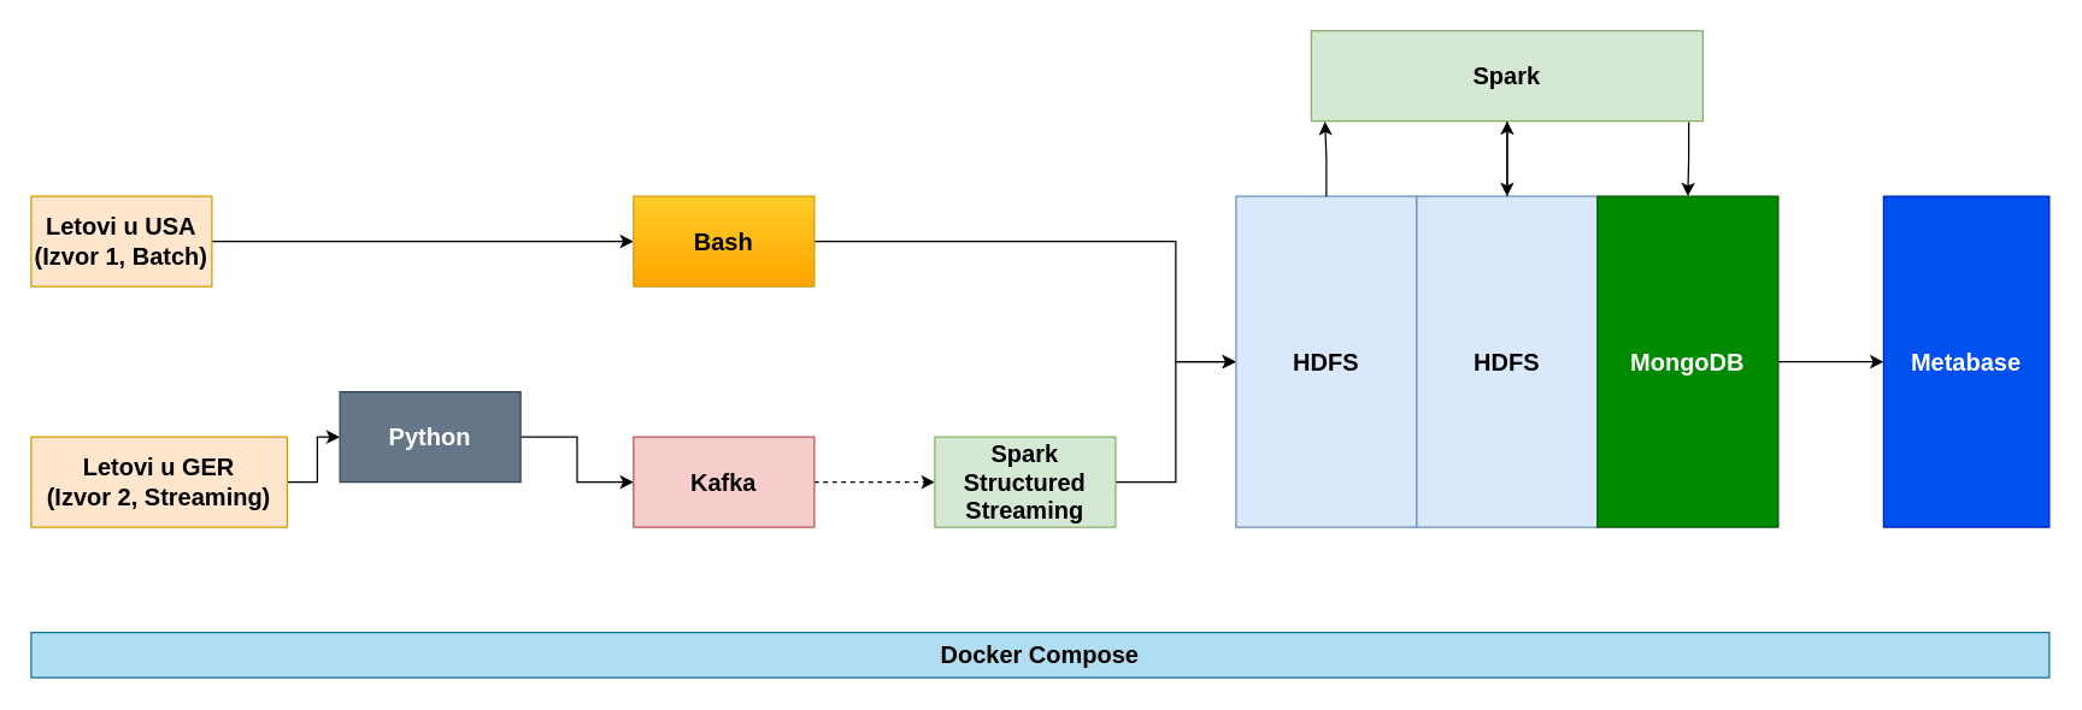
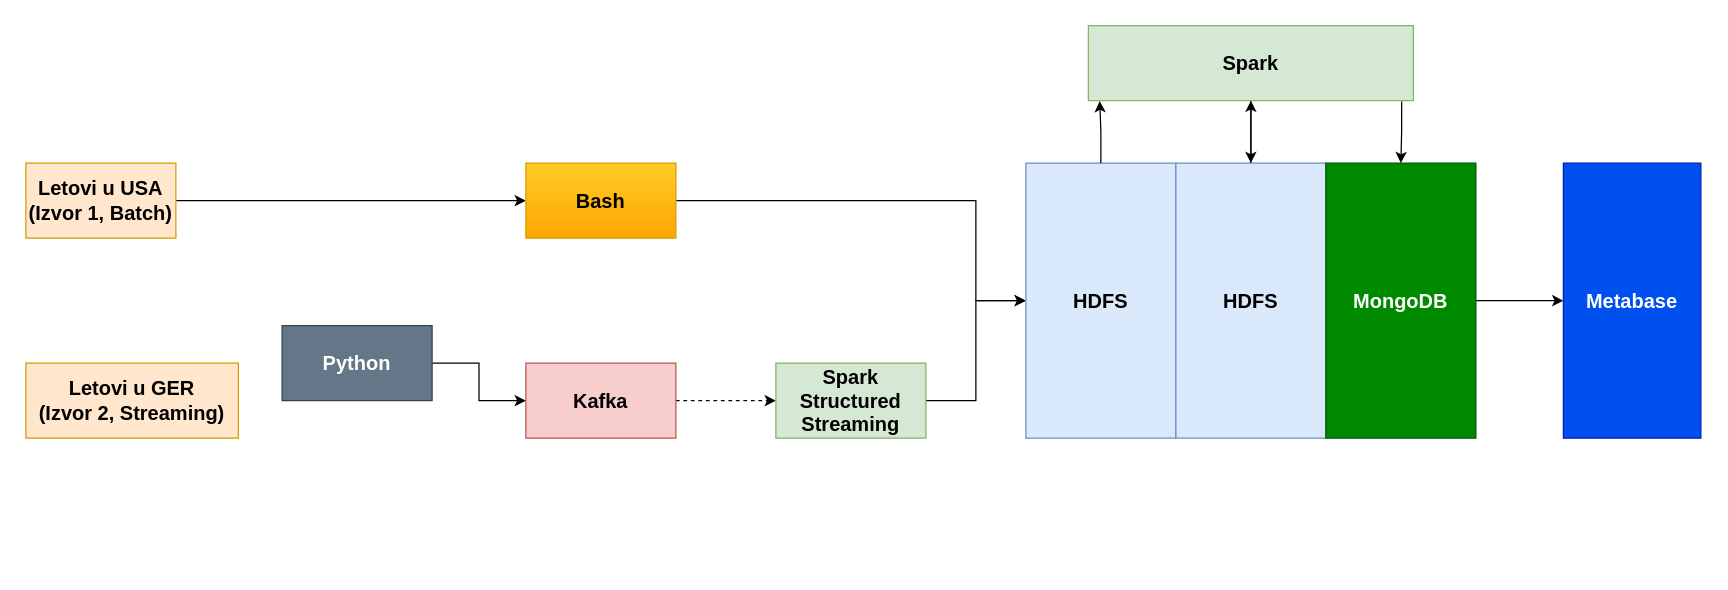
- <mxCell id="4" style="edgeStyle=orthogonalEdgeStyle;rounded=0;orthogonalLoop=1;jettySize=auto;html=1;" edge="1" parent="1" source="5" target="24"><mxGeometry relative="1" as="geometry" /></mxCell>
- <mxCell id="22" value="&lt;div&gt;Docker Compose&lt;br&gt;&lt;/div&gt;" style="rounded=0;whiteSpace=wrap;html=1;fontSize=16;fontStyle=1;fillColor=#b1ddf0;strokeColor=#10739e;" parent="1" vertex="1"><mxGeometry x="20" y="420" width="1340" height="30" as="geometry" /></mxCell>
